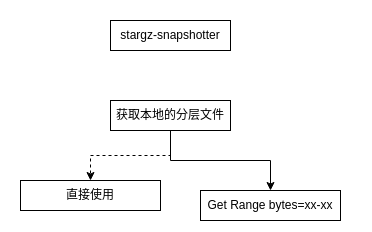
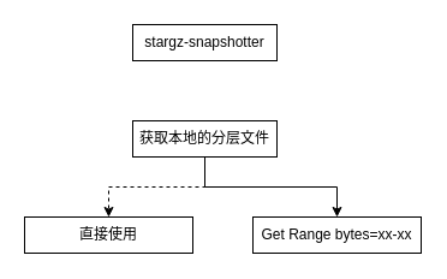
- <mxCell id="6" value="Get Range bytes=xx-xx" style="rounded=0;whiteSpace=wrap;html=1;" vertex="1" parent="1"><mxGeometry x="200" y="190" width="140" height="30" as="geometry" /></mxCell>
+ <mxCell id="6" value="Get Range bytes=xx-xx" style="rounded=0;whiteSpace=wrap;html=1;" vertex="1" parent="1"><mxGeometry x="210" y="180" width="140" height="30" as="geometry" /></mxCell>
